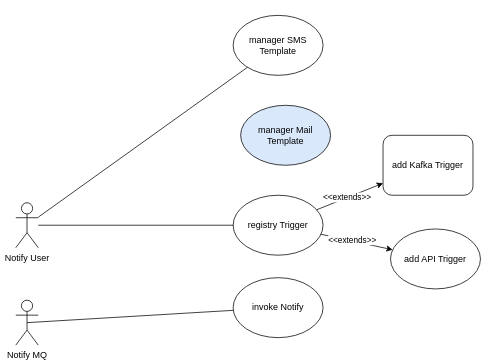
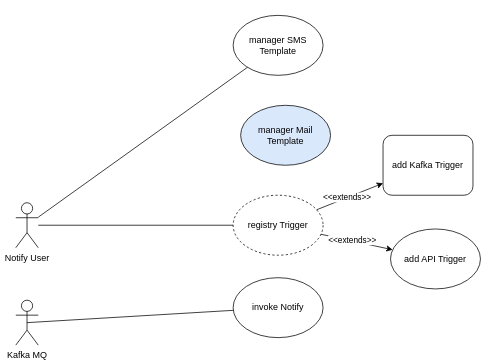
- <mxCell id="7" value="registry Trigger" style="ellipse;whiteSpace=wrap;html=1;" vertex="1" parent="1"><mxGeometry x="310" y="260" width="120" height="80" as="geometry" /></mxCell>
+ <mxCell id="7" value="registry Trigger" style="ellipse;whiteSpace=wrap;html=1;dashed=1;" vertex="1" parent="1"><mxGeometry x="310" y="260" width="120" height="80" as="geometry" /></mxCell>
- <mxCell id="4" value="Notify MQ" style="shape=umlActor;verticalLabelPosition=bottom;verticalAlign=top;html=1;outlineConnect=0;" vertex="1" parent="1"><mxGeometry x="20" y="400" width="30" height="60" as="geometry" /></mxCell>
+ <mxCell id="4" value="Kafka MQ" style="shape=umlActor;verticalLabelPosition=bottom;verticalAlign=top;html=1;outlineConnect=0;" vertex="1" parent="1"><mxGeometry x="20" y="400" width="30" height="60" as="geometry" /></mxCell>
